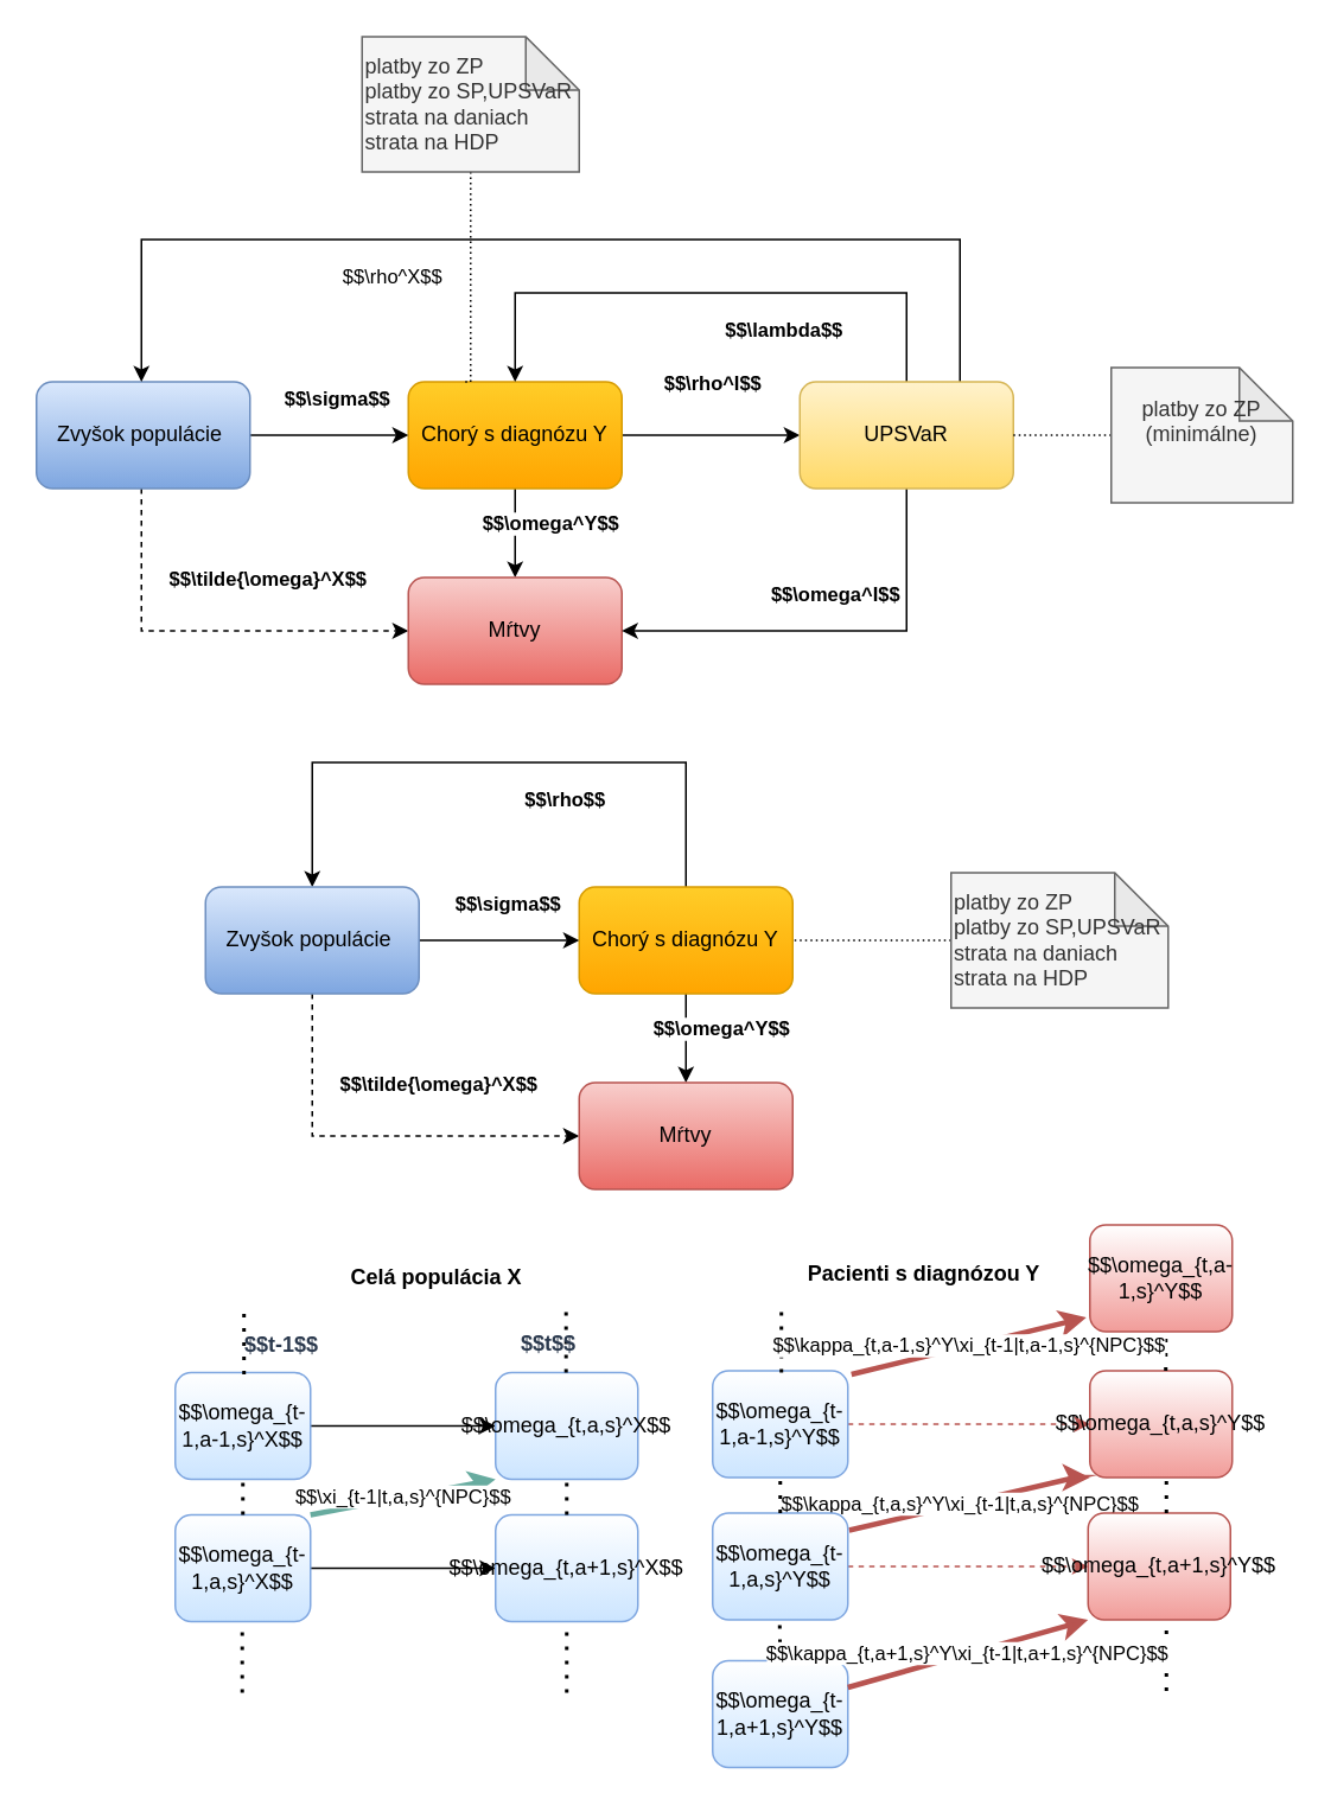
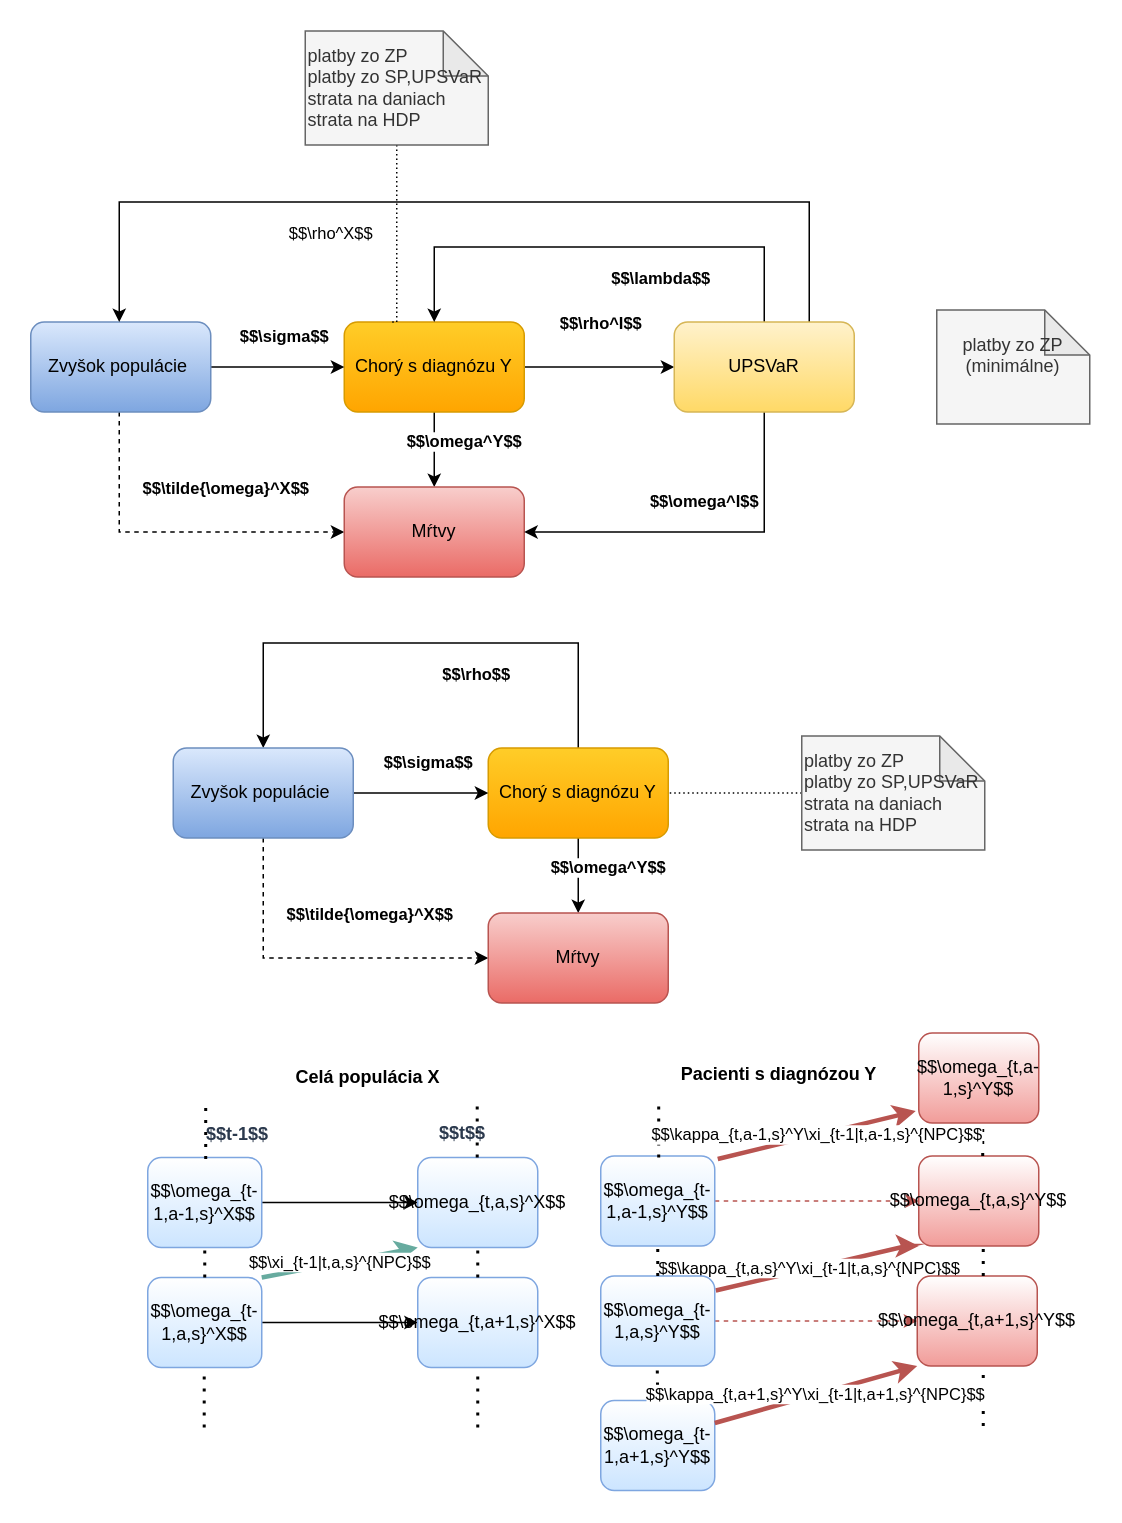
- <mxCell id="28" style="edgeStyle=orthogonalEdgeStyle;rounded=0;orthogonalLoop=1;jettySize=auto;html=1;entryX=1;entryY=0.5;entryDx=0;entryDy=0;dashed=1;dashPattern=1 2;endArrow=none;endFill=0;" edge="1" parent="1" source="29" target="16"><mxGeometry relative="1" as="geometry" /></mxCell>
